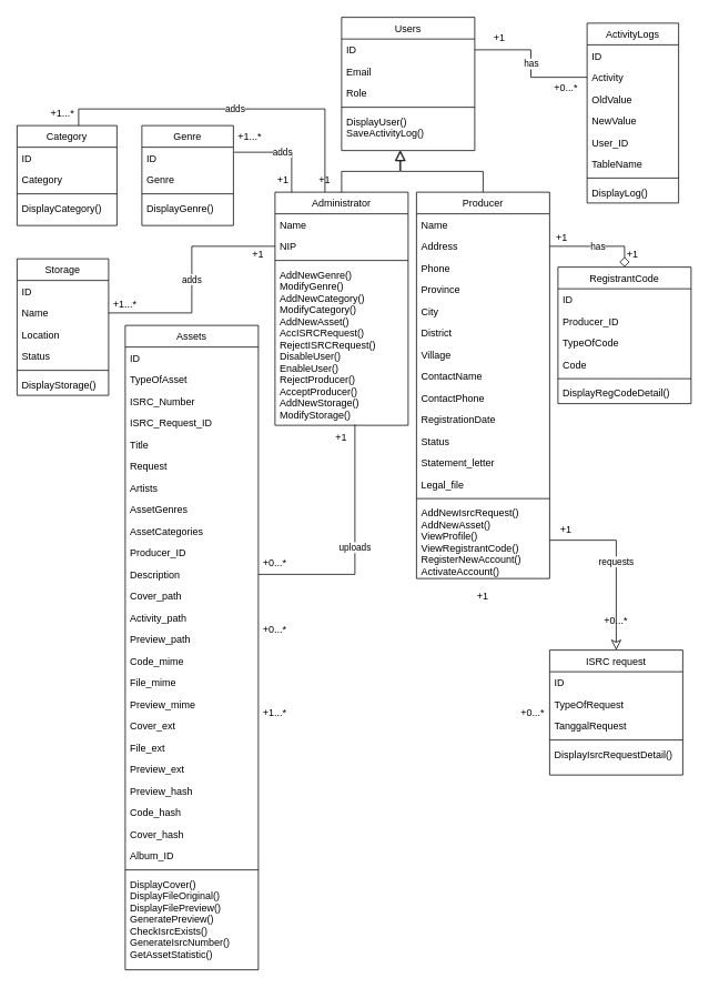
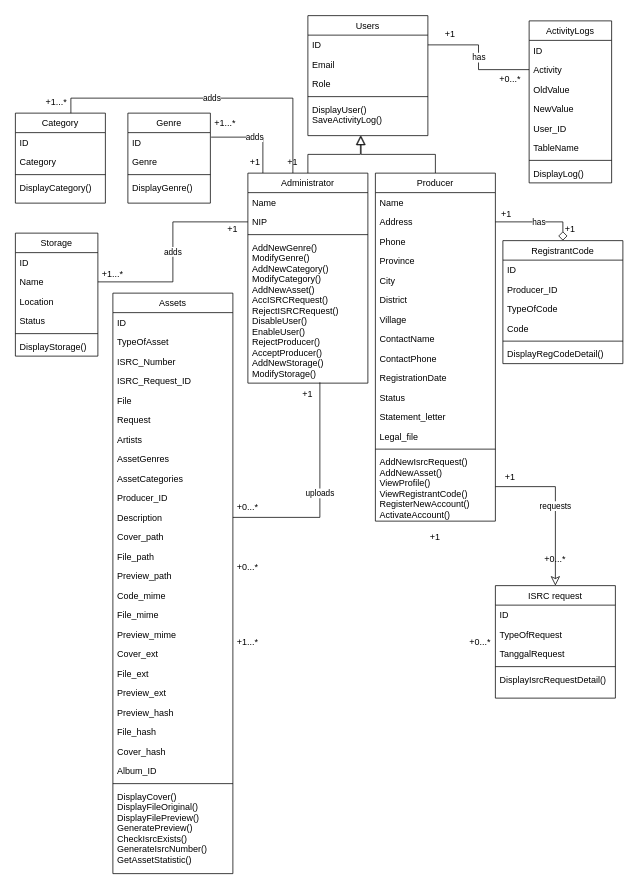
- <mxCell id="44" value="Title" style="text;align=left;verticalAlign=top;spacingLeft=4;spacingRight=4;overflow=hidden;rotatable=0;points=[[0,0.5],[1,0.5]];portConstraint=eastwest;rounded=0;shadow=0;html=0;" vertex="1" parent="39"><mxGeometry y="130" width="160" height="26" as="geometry" /></mxCell>
+ <mxCell id="44" value="File" style="text;align=left;verticalAlign=top;spacingLeft=4;spacingRight=4;overflow=hidden;rotatable=0;points=[[0,0.5],[1,0.5]];portConstraint=eastwest;rounded=0;shadow=0;html=0;" vertex="1" parent="39"><mxGeometry y="130" width="160" height="26" as="geometry" /></mxCell>
- <mxCell id="52" value="Activity_path" style="text;align=left;verticalAlign=top;spacingLeft=4;spacingRight=4;overflow=hidden;rotatable=0;points=[[0,0.5],[1,0.5]];portConstraint=eastwest;rounded=0;shadow=0;html=0;" vertex="1" parent="39"><mxGeometry y="338" width="160" height="26" as="geometry" /></mxCell>
+ <mxCell id="52" value="File_path" style="text;align=left;verticalAlign=top;spacingLeft=4;spacingRight=4;overflow=hidden;rotatable=0;points=[[0,0.5],[1,0.5]];portConstraint=eastwest;rounded=0;shadow=0;html=0;" vertex="1" parent="39"><mxGeometry y="338" width="160" height="26" as="geometry" /></mxCell>
- <mxCell id="61" value="Code_hash" style="text;align=left;verticalAlign=top;spacingLeft=4;spacingRight=4;overflow=hidden;rotatable=0;points=[[0,0.5],[1,0.5]];portConstraint=eastwest;rounded=0;shadow=0;html=0;" vertex="1" parent="39"><mxGeometry y="572" width="160" height="26" as="geometry" /></mxCell>
+ <mxCell id="61" value="File_hash" style="text;align=left;verticalAlign=top;spacingLeft=4;spacingRight=4;overflow=hidden;rotatable=0;points=[[0,0.5],[1,0.5]];portConstraint=eastwest;rounded=0;shadow=0;html=0;" vertex="1" parent="39"><mxGeometry y="572" width="160" height="26" as="geometry" /></mxCell>
